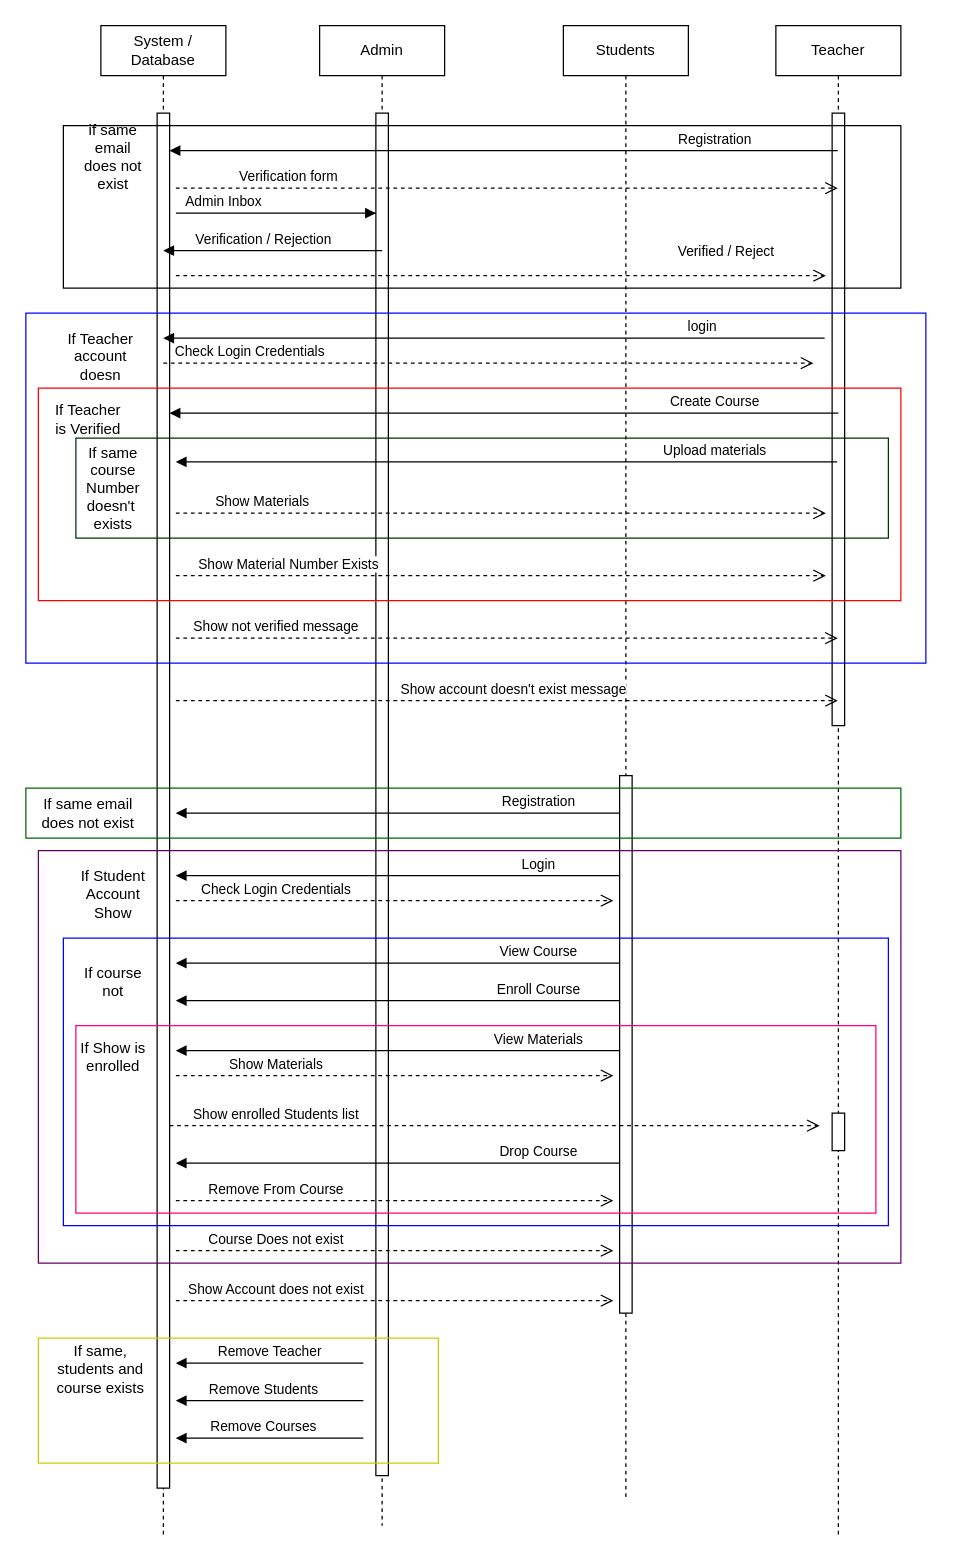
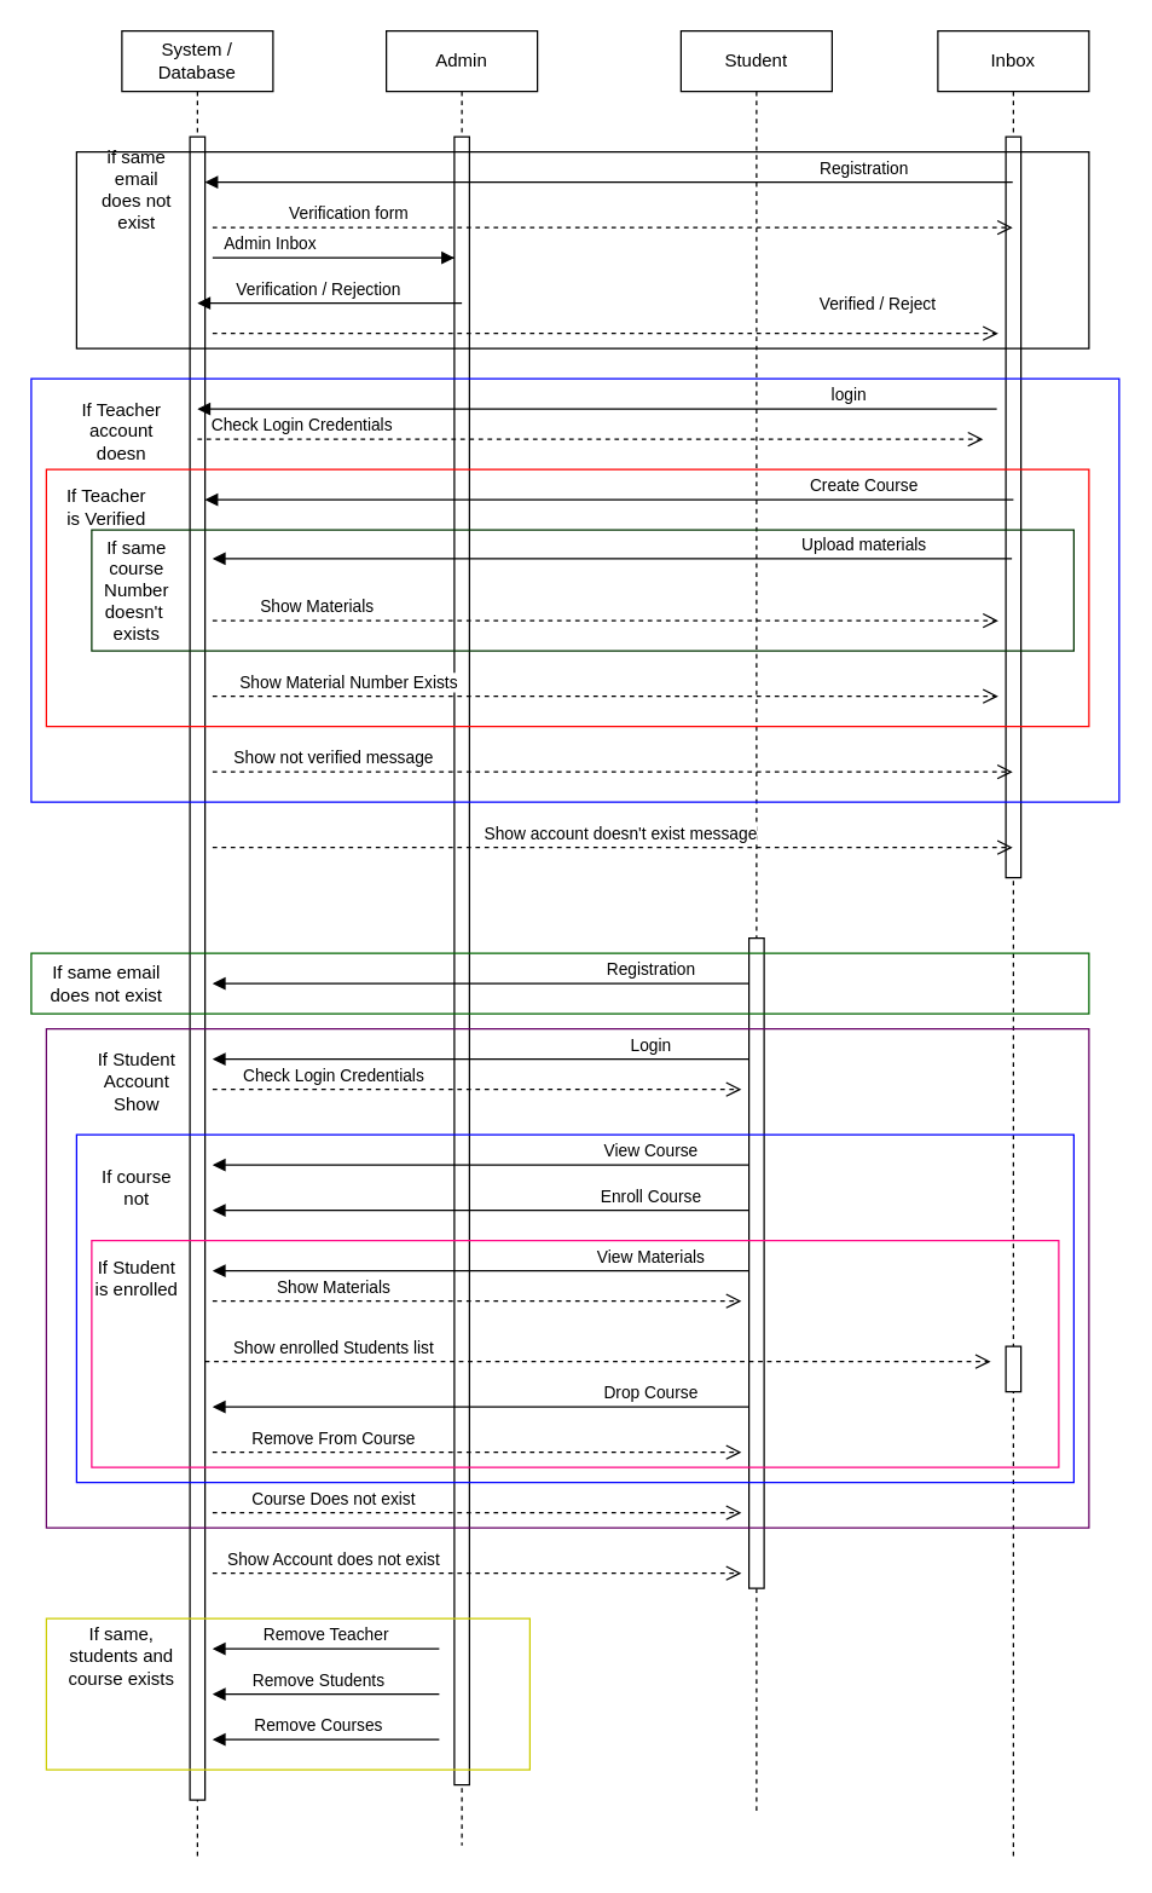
- <mxCell id="7" value="Students" style="shape=umlLifeline;perimeter=lifelinePerimeter;whiteSpace=wrap;html=1;container=0;dropTarget=0;collapsible=0;recursiveResize=0;outlineConnect=0;portConstraint=eastwest;newEdgeStyle={&quot;edgeStyle&quot;:&quot;elbowEdgeStyle&quot;,&quot;elbow&quot;:&quot;vertical&quot;,&quot;curved&quot;:0,&quot;rounded&quot;:0};" parent="1" vertex="1"><mxGeometry x="450" y="20" width="100" height="1180" as="geometry" /></mxCell>
+ <mxCell id="7" value="Student" style="shape=umlLifeline;perimeter=lifelinePerimeter;whiteSpace=wrap;html=1;container=0;dropTarget=0;collapsible=0;recursiveResize=0;outlineConnect=0;portConstraint=eastwest;newEdgeStyle={&quot;edgeStyle&quot;:&quot;elbowEdgeStyle&quot;,&quot;elbow&quot;:&quot;vertical&quot;,&quot;curved&quot;:0,&quot;rounded&quot;:0};" parent="1" vertex="1"><mxGeometry x="450" y="20" width="100" height="1180" as="geometry" /></mxCell>
- <mxCell id="9" value="Teacher" style="shape=umlLifeline;perimeter=lifelinePerimeter;whiteSpace=wrap;html=1;container=0;dropTarget=0;collapsible=0;recursiveResize=0;outlineConnect=0;portConstraint=eastwest;newEdgeStyle={&quot;edgeStyle&quot;:&quot;elbowEdgeStyle&quot;,&quot;elbow&quot;:&quot;vertical&quot;,&quot;curved&quot;:0,&quot;rounded&quot;:0};" parent="1" vertex="1"><mxGeometry x="620" y="20" width="100" height="1210" as="geometry" /></mxCell>
+ <mxCell id="9" value="Inbox" style="shape=umlLifeline;perimeter=lifelinePerimeter;whiteSpace=wrap;html=1;container=0;dropTarget=0;collapsible=0;recursiveResize=0;outlineConnect=0;portConstraint=eastwest;newEdgeStyle={&quot;edgeStyle&quot;:&quot;elbowEdgeStyle&quot;,&quot;elbow&quot;:&quot;vertical&quot;,&quot;curved&quot;:0,&quot;rounded&quot;:0};" parent="1" vertex="1"><mxGeometry x="620" y="20" width="100" height="1210" as="geometry" /></mxCell>
- <mxCell id="45" value="If Show is enrolled" style="text;html=1;strokeColor=none;fillColor=none;align=center;verticalAlign=middle;whiteSpace=wrap;rounded=0;" vertex="1" parent="1"><mxGeometry x="60" y="830" width="60" height="30" as="geometry" /></mxCell>
+ <mxCell id="45" value="If Student is enrolled" style="text;html=1;strokeColor=none;fillColor=none;align=center;verticalAlign=middle;whiteSpace=wrap;rounded=0;" vertex="1" parent="1"><mxGeometry x="60" y="830" width="60" height="30" as="geometry" /></mxCell>
